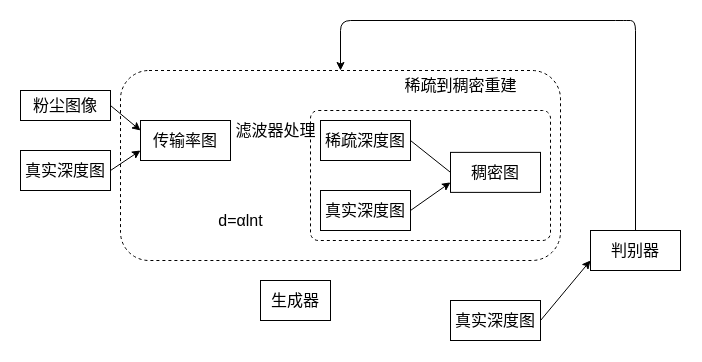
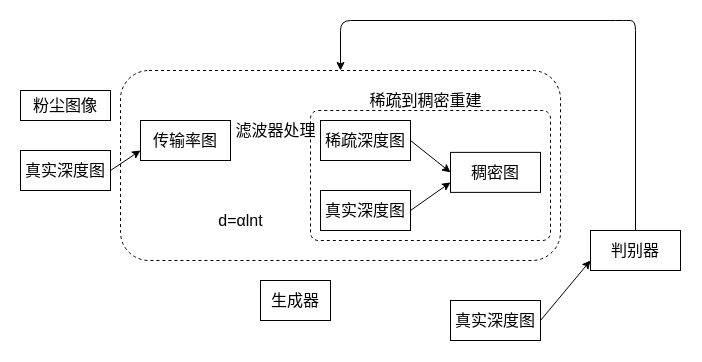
- <mxCell id="16" value="稀疏到稠密重建" style="text;html=1;align=center;verticalAlign=middle;resizable=0;points=[];autosize=1;fontSize=16;" parent="1" vertex="1"><mxGeometry x="395" y="75" width="130" height="20" as="geometry" /></mxCell>
+ <mxCell id="16" value="稀疏到稠密重建" style="text;html=1;align=center;verticalAlign=middle;resizable=0;points=[];autosize=1;fontSize=16;" parent="1" vertex="1"><mxGeometry x="360" y="90" width="130" height="20" as="geometry" /></mxCell>
- <mxCell id="9" value="" style="endArrow=classic;html=1;exitX=1;exitY=0.5;exitDx=0;exitDy=0;entryX=0;entryY=0.25;entryDx=0;entryDy=0;fontSize=16;" parent="1" source="5" target="7" edge="1"><mxGeometry width="50" height="50" relative="1" as="geometry"><mxPoint x="210" y="220" as="sourcePoint" /><mxPoint x="260" y="170" as="targetPoint" /></mxGeometry></mxCell>
- <mxCell id="13" value="" style="endArrow=none;html=1;exitX=1;exitY=0.5;exitDx=0;exitDy=0;entryX=0;entryY=0.5;entryDx=0;entryDy=0;fontSize=16;" parent="1" source="8" target="14" edge="1"><mxGeometry width="50" height="50" relative="1" as="geometry"><mxPoint x="350" y="240" as="sourcePoint" /><mxPoint x="450" y="140" as="targetPoint" /></mxGeometry></mxCell>
+ <mxCell id="13" value="" style="endArrow=classic;html=1;exitX=1;exitY=0.5;exitDx=0;exitDy=0;entryX=0;entryY=0.5;entryDx=0;entryDy=0;fontSize=16;" parent="1" source="8" target="14" edge="1"><mxGeometry width="50" height="50" relative="1" as="geometry"><mxPoint x="350" y="240" as="sourcePoint" /><mxPoint x="450" y="140" as="targetPoint" /></mxGeometry></mxCell>
